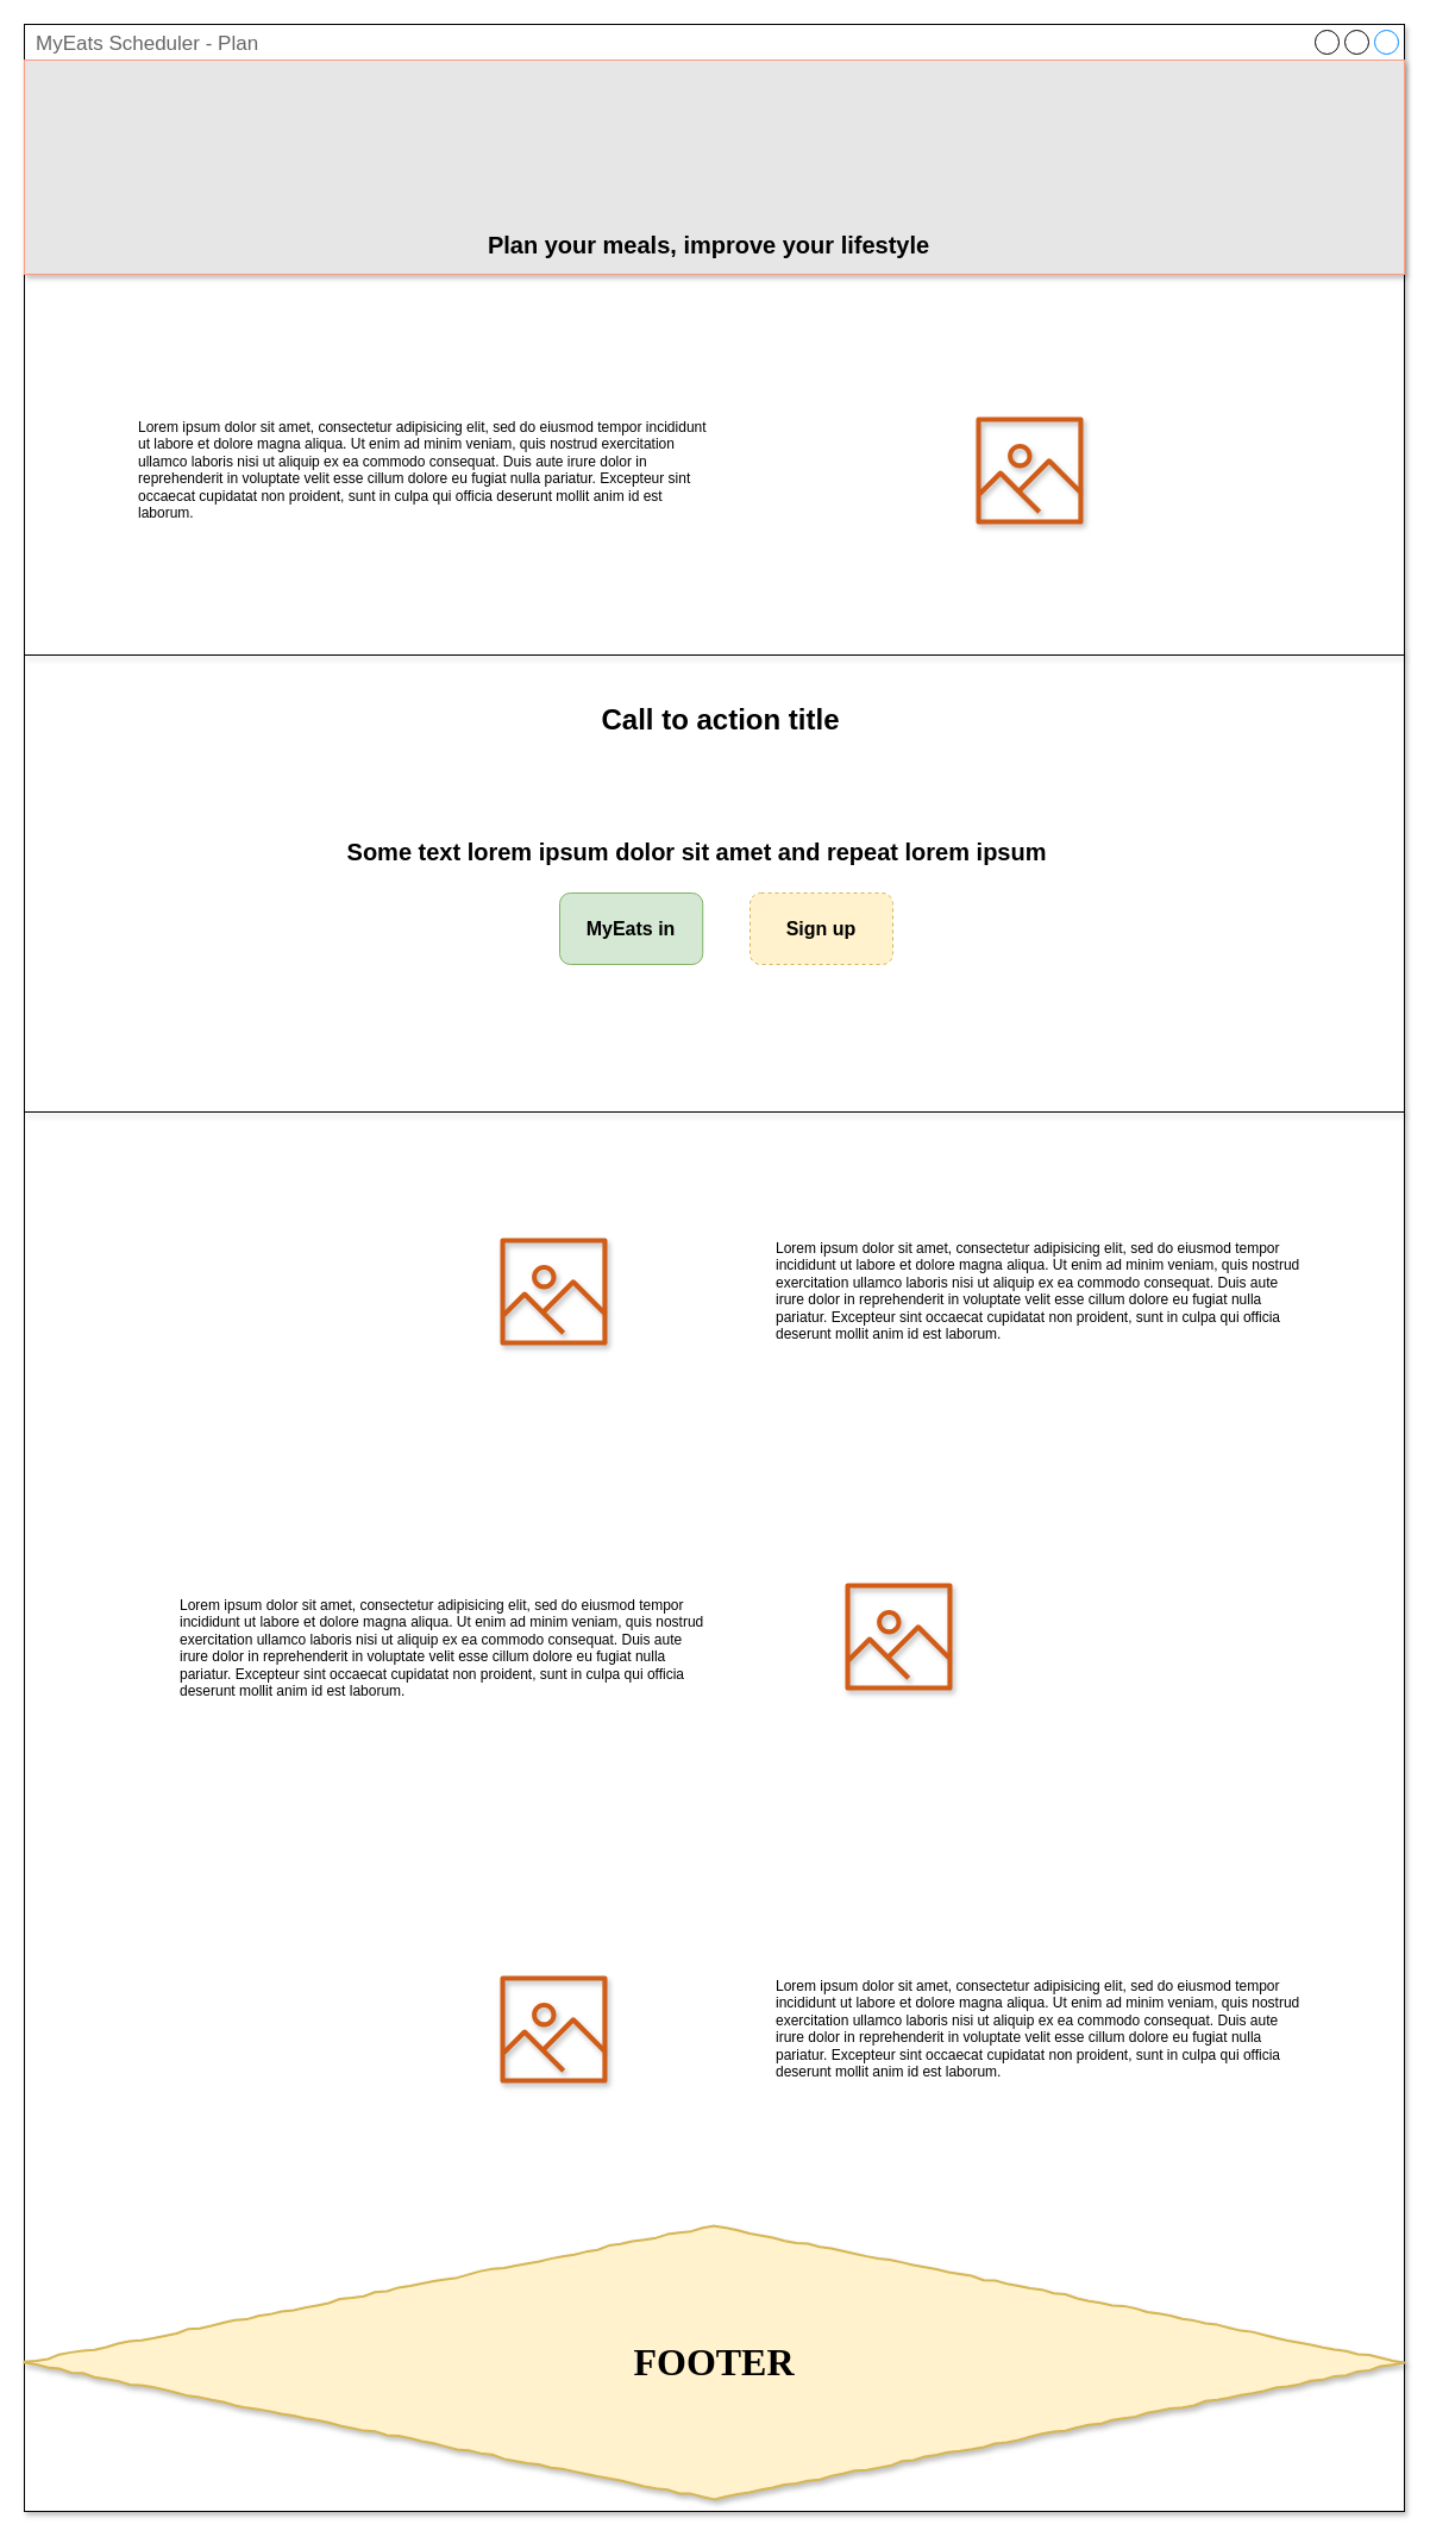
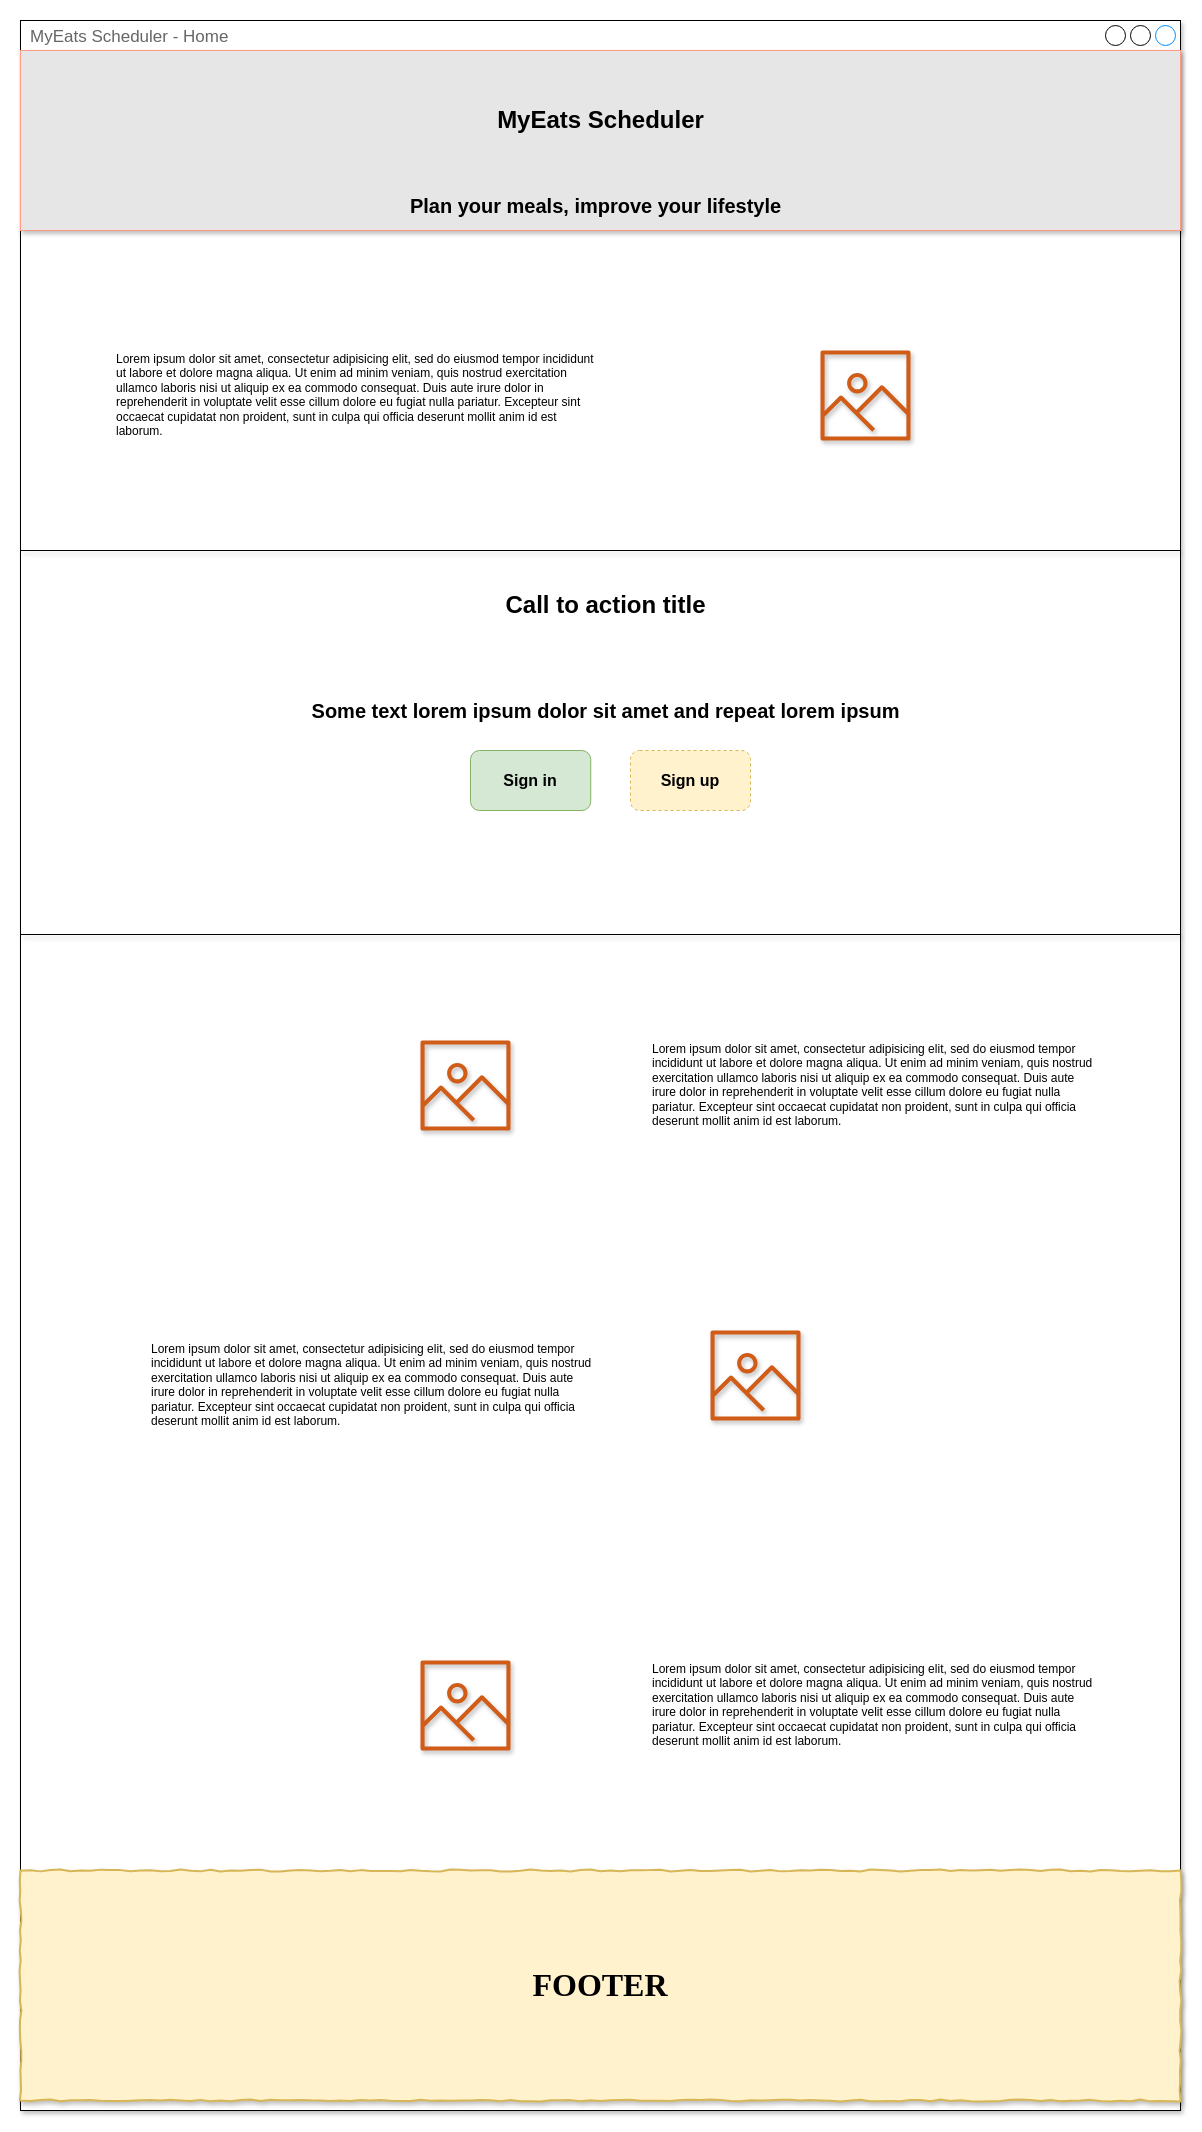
- <mxCell id="2" value="MyEats Scheduler - Plan" style="strokeWidth=1;shadow=1;dashed=0;align=center;html=1;shape=mxgraph.mockup.containers.window;align=left;verticalAlign=top;spacingLeft=8;strokeColor2=#008cff;strokeColor3=#c4c4c4;fontColor=#666666;mainText=;fontSize=17;labelBackgroundColor=none;" parent="1" vertex="1"><mxGeometry width="1160" height="2090" as="geometry" x="20" y="20" /></mxCell>
+ <mxCell id="2" value="MyEats Scheduler - Home" style="strokeWidth=1;shadow=1;dashed=0;align=center;html=1;shape=mxgraph.mockup.containers.window;align=left;verticalAlign=top;spacingLeft=8;strokeColor2=#008cff;strokeColor3=#c4c4c4;fontColor=#666666;mainText=;fontSize=17;labelBackgroundColor=none;" parent="1" vertex="1"><mxGeometry width="1160" height="2090" as="geometry" x="20" y="20" /></mxCell>
+ <mxCell id="7" value="MyEats Scheduler" style="text;strokeColor=none;fillColor=none;html=1;fontSize=24;fontStyle=1;verticalAlign=middle;align=center;shadow=1;" parent="1" vertex="1"><mxGeometry x="475" y="100" width="250" height="40" as="geometry" /></mxCell>
- <mxCell id="12" value="Some text lorem ipsum dolor sit amet and repeat lorem ipsum" style="text;strokeColor=none;fillColor=none;html=1;fontSize=20;fontStyle=1;verticalAlign=middle;align=center;shadow=1;" parent="1" vertex="1"><mxGeometry x="245" y="695" width="680" height="40" as="geometry" /></mxCell>
+ <mxCell id="12" value="Some text lorem ipsum dolor sit amet and repeat lorem ipsum" style="text;strokeColor=none;fillColor=none;html=1;fontSize=20;fontStyle=1;verticalAlign=middle;align=center;shadow=1;" parent="1" vertex="1"><mxGeometry x="265" y="690" width="680" height="40" as="geometry" /></mxCell>
- <mxCell id="9" value="MyEats in" style="rounded=1;html=1;shadow=0;dashed=0;whiteSpace=wrap;fontSize=16;fillColor=#d5e8d4;align=center;strokeColor=#82b366;fontStyle=1" parent="1" vertex="1"><mxGeometry x="470" y="750" width="120.25" height="60" as="geometry" /></mxCell>
+ <mxCell id="9" value="Sign in" style="rounded=1;html=1;shadow=0;dashed=0;whiteSpace=wrap;fontSize=16;fillColor=#d5e8d4;align=center;strokeColor=#82b366;fontStyle=1" parent="1" vertex="1"><mxGeometry x="470" y="750" width="120.25" height="60" as="geometry" /></mxCell>
- <mxCell id="20" value="&lt;font style=&quot;font-size: 32px&quot;&gt;FOOTER&lt;/font&gt;" style="rhombus;html=1;whiteSpace=wrap;comic=1;strokeWidth=2;fontFamily=Comic Sans MS;fontStyle=1;shadow=1;fillColor=#fff2cc;strokeColor=#d6b656;" parent="1" vertex="1"><mxGeometry y="1870" width="1160" height="230" as="geometry" x="20" /></mxCell>
+ <mxCell id="20" value="&lt;font style=&quot;font-size: 32px&quot;&gt;FOOTER&lt;/font&gt;" style="html=1;whiteSpace=wrap;comic=1;strokeWidth=2;fontFamily=Comic Sans MS;fontStyle=1;shadow=1;fillColor=#fff2cc;strokeColor=#d6b656;" parent="1" vertex="1"><mxGeometry y="1870" width="1160" height="230" as="geometry" x="20" /></mxCell>
